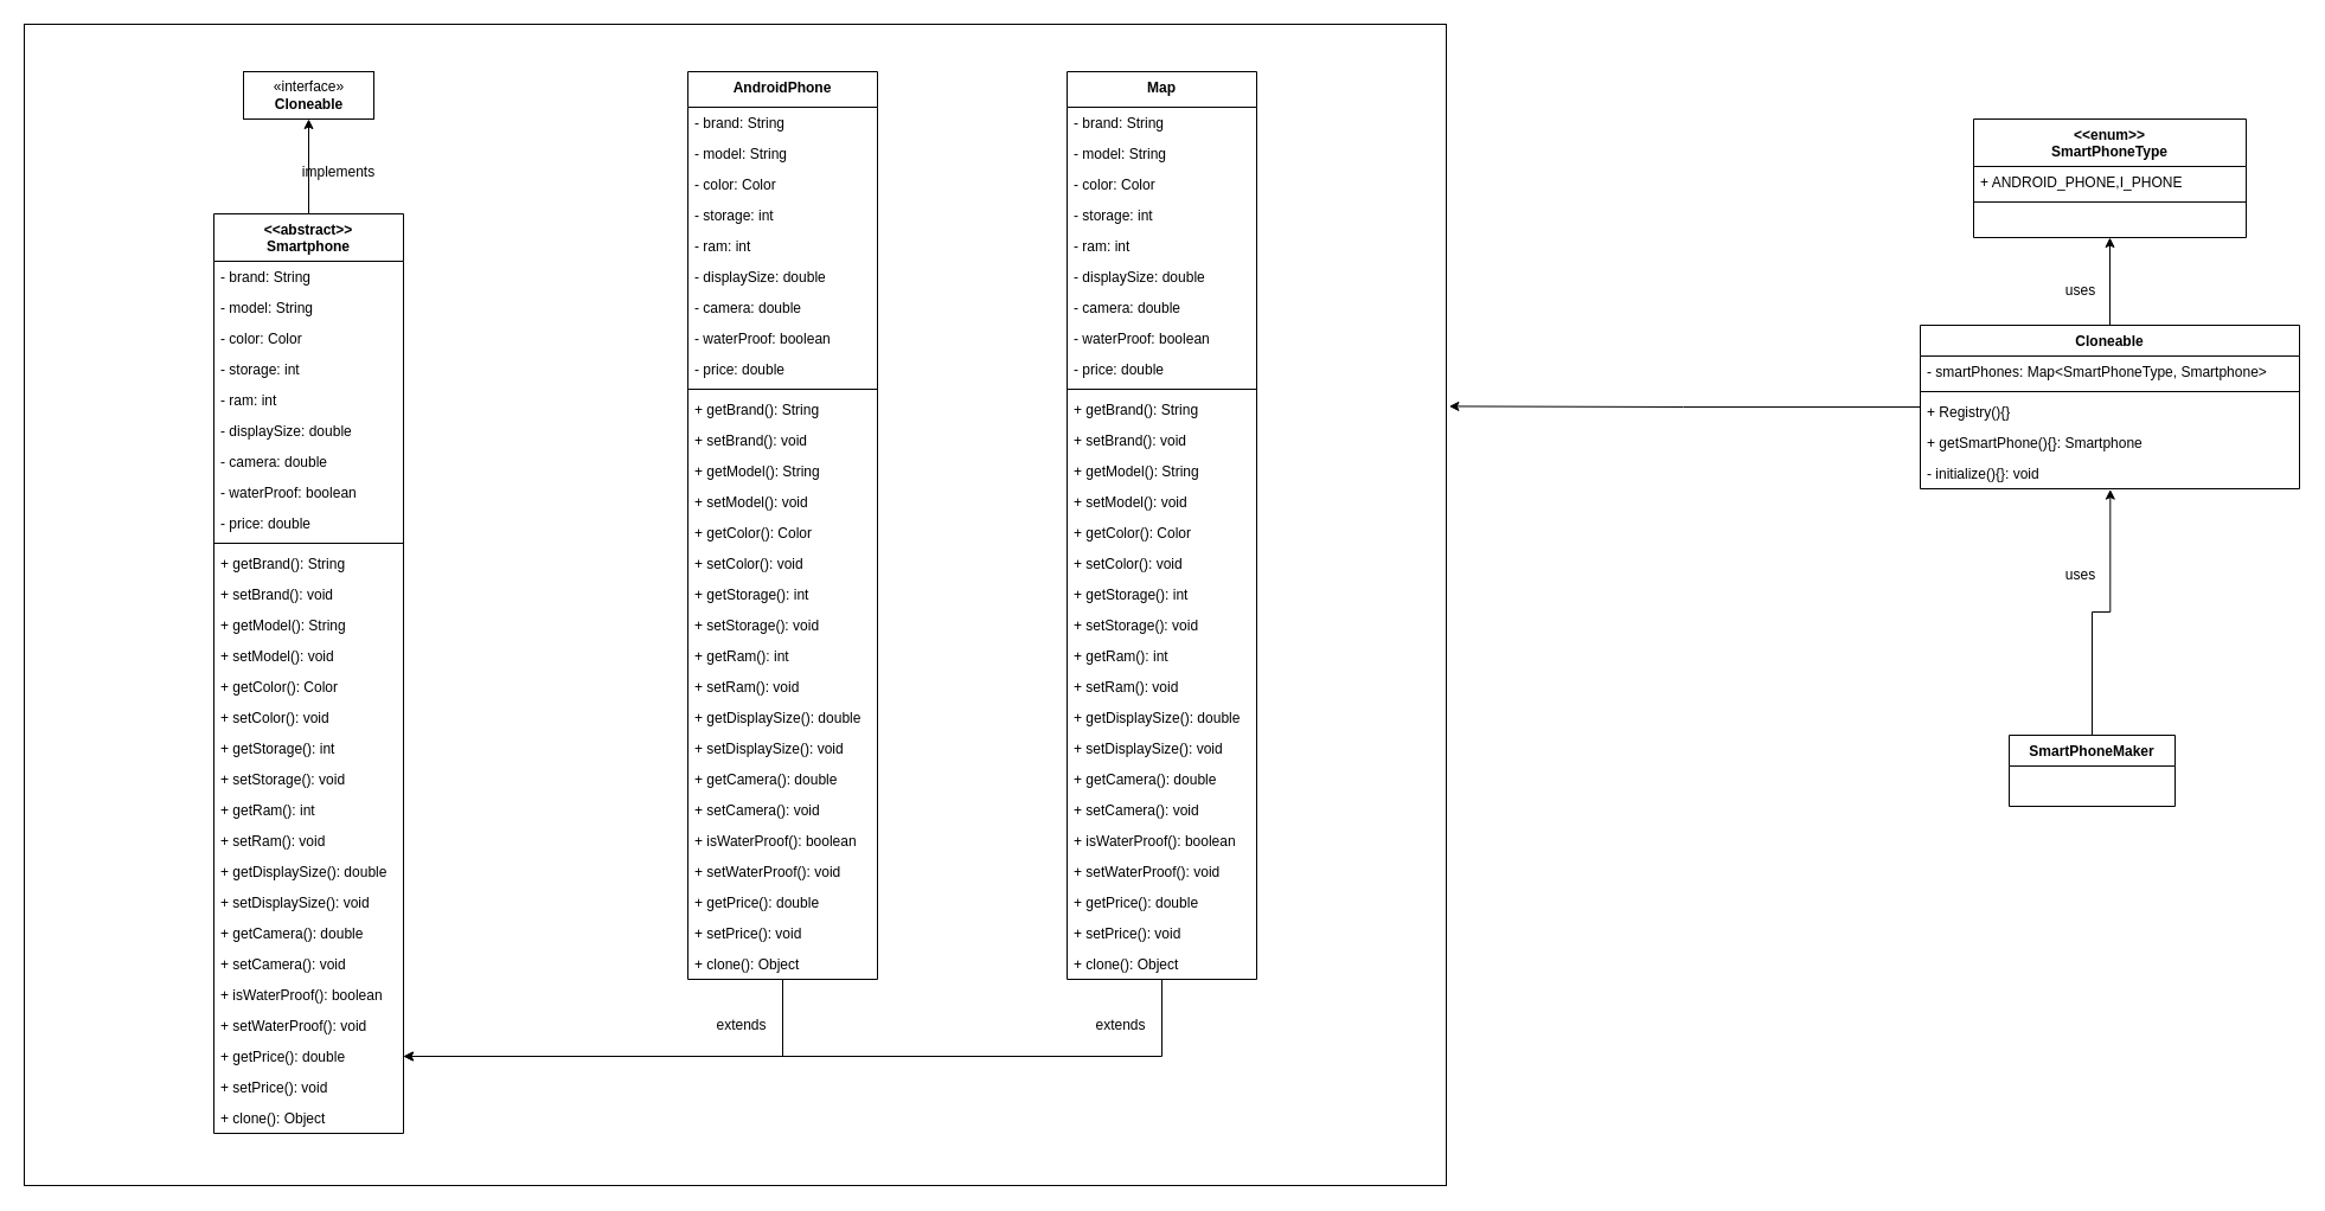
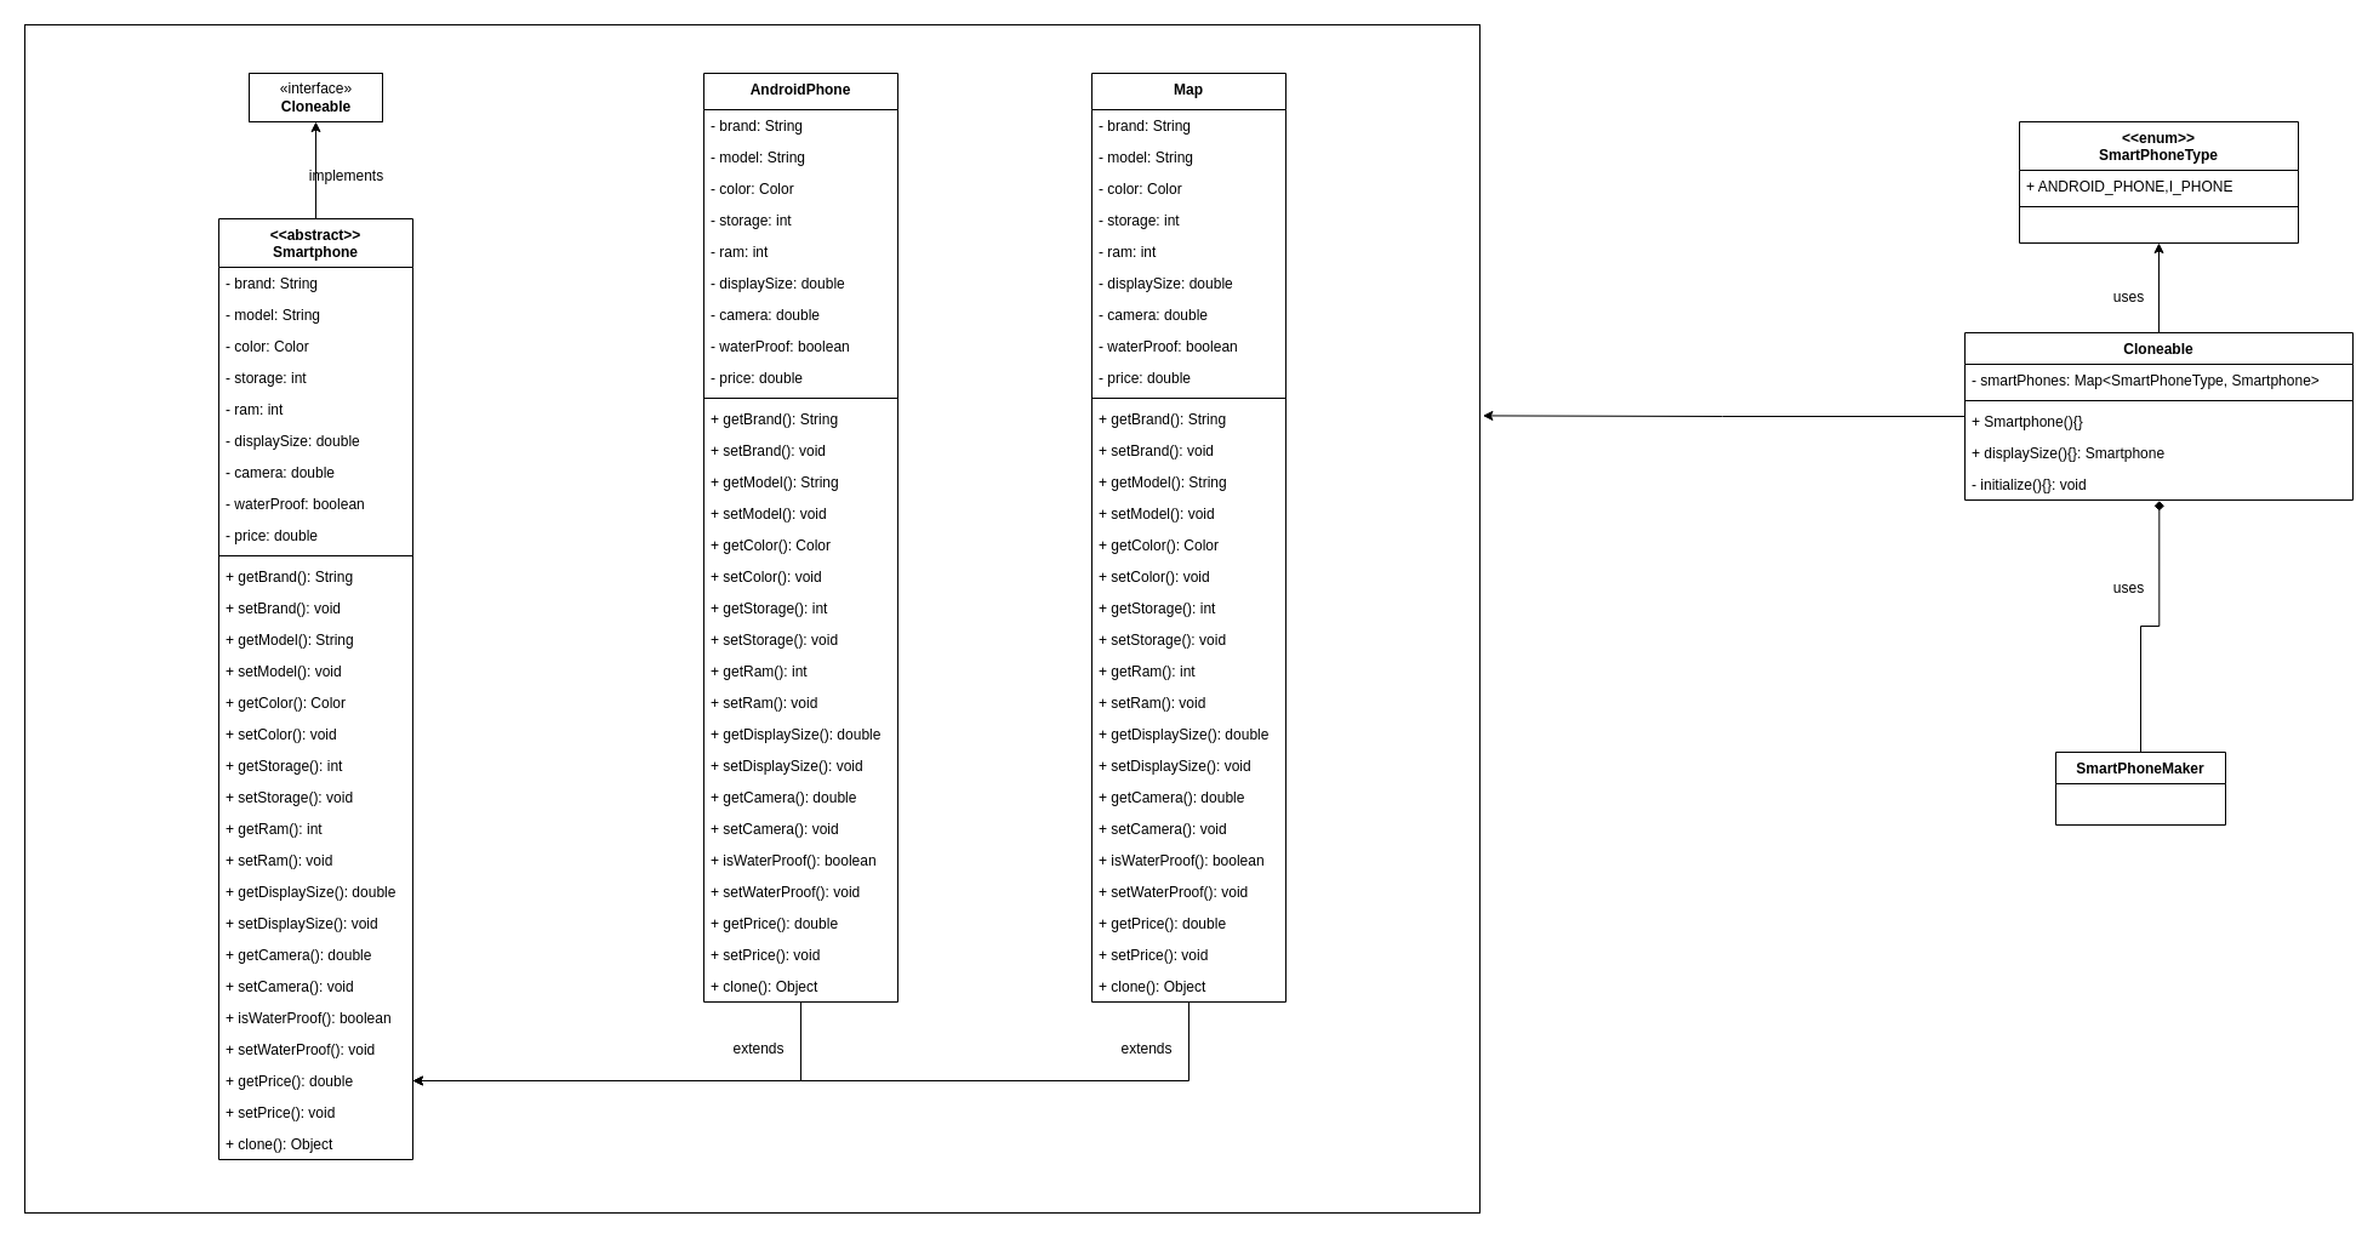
- <mxCell id="44" value="+ Registry(){}" style="text;fillColor=none;align=left;verticalAlign=top;spacingLeft=4;spacingRight=4;overflow=hidden;rotatable=0;points=[[0,0.5],[1,0.5]];portConstraint=eastwest;" parent="41" vertex="1"><mxGeometry y="60" width="320" height="26" as="geometry" /></mxCell>
+ <mxCell id="44" value="+ Smartphone(){}" style="text;fillColor=none;align=left;verticalAlign=top;spacingLeft=4;spacingRight=4;overflow=hidden;rotatable=0;points=[[0,0.5],[1,0.5]];portConstraint=eastwest;" parent="41" vertex="1"><mxGeometry y="60" width="320" height="26" as="geometry" /></mxCell>
- <mxCell id="45" value="+ getSmartPhone(){}: Smartphone" style="text;fillColor=none;align=left;verticalAlign=top;spacingLeft=4;spacingRight=4;overflow=hidden;rotatable=0;points=[[0,0.5],[1,0.5]];portConstraint=eastwest;" parent="41" vertex="1"><mxGeometry y="86" width="320" height="26" as="geometry" /></mxCell>
+ <mxCell id="45" value="+ displaySize(){}: Smartphone" style="text;fillColor=none;align=left;verticalAlign=top;spacingLeft=4;spacingRight=4;overflow=hidden;rotatable=0;points=[[0,0.5],[1,0.5]];portConstraint=eastwest;" parent="41" vertex="1"><mxGeometry y="86" width="320" height="26" as="geometry" /></mxCell>
- <mxCell id="113" style="edgeStyle=orthogonalEdgeStyle;rounded=0;orthogonalLoop=1;jettySize=auto;html=1;entryX=0.501;entryY=1.023;entryDx=0;entryDy=0;entryPerimeter=0;" edge="1" parent="1" source="114" target="46"><mxGeometry relative="1" as="geometry" /></mxCell>
+ <mxCell id="113" style="edgeStyle=orthogonalEdgeStyle;rounded=0;orthogonalLoop=1;jettySize=auto;html=1;entryX=0.501;entryY=1.023;entryDx=0;entryDy=0;entryPerimeter=0;endArrow=diamond;" edge="1" parent="1" source="114" target="46"><mxGeometry relative="1" as="geometry" /></mxCell>
